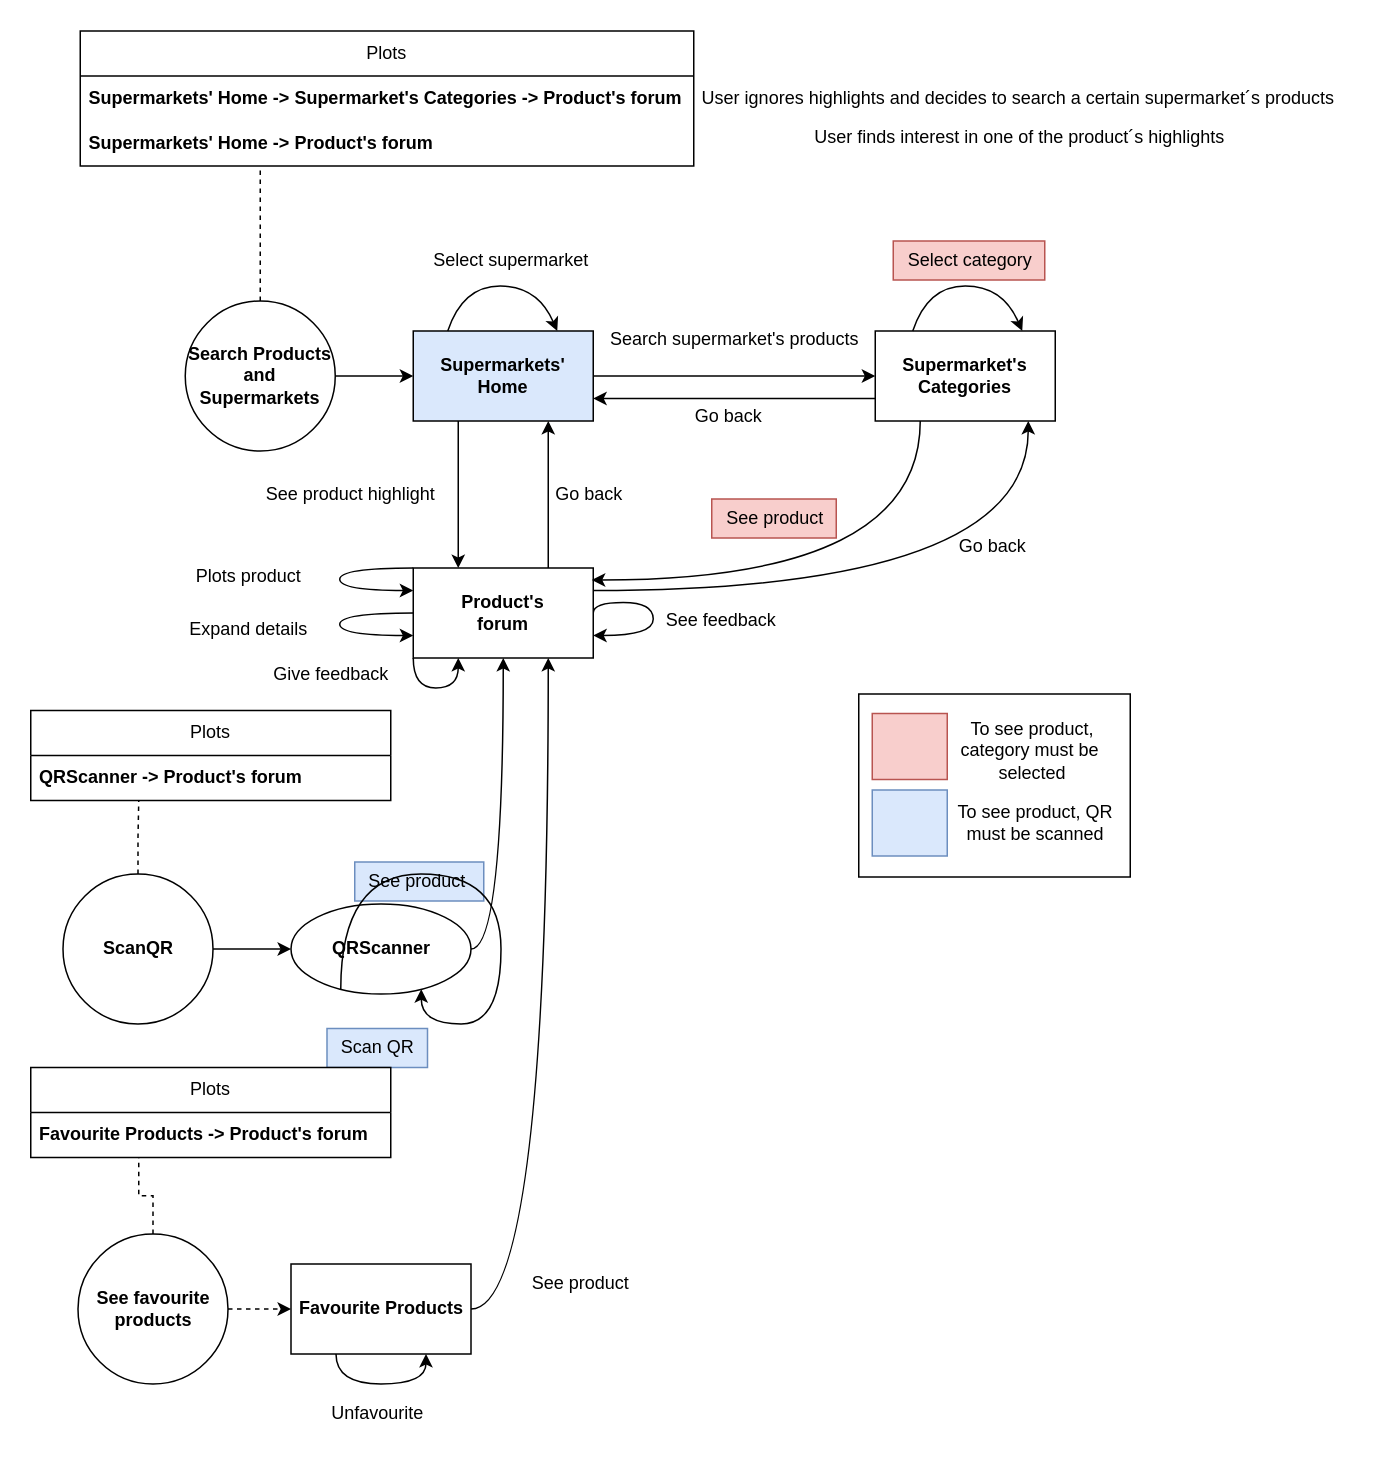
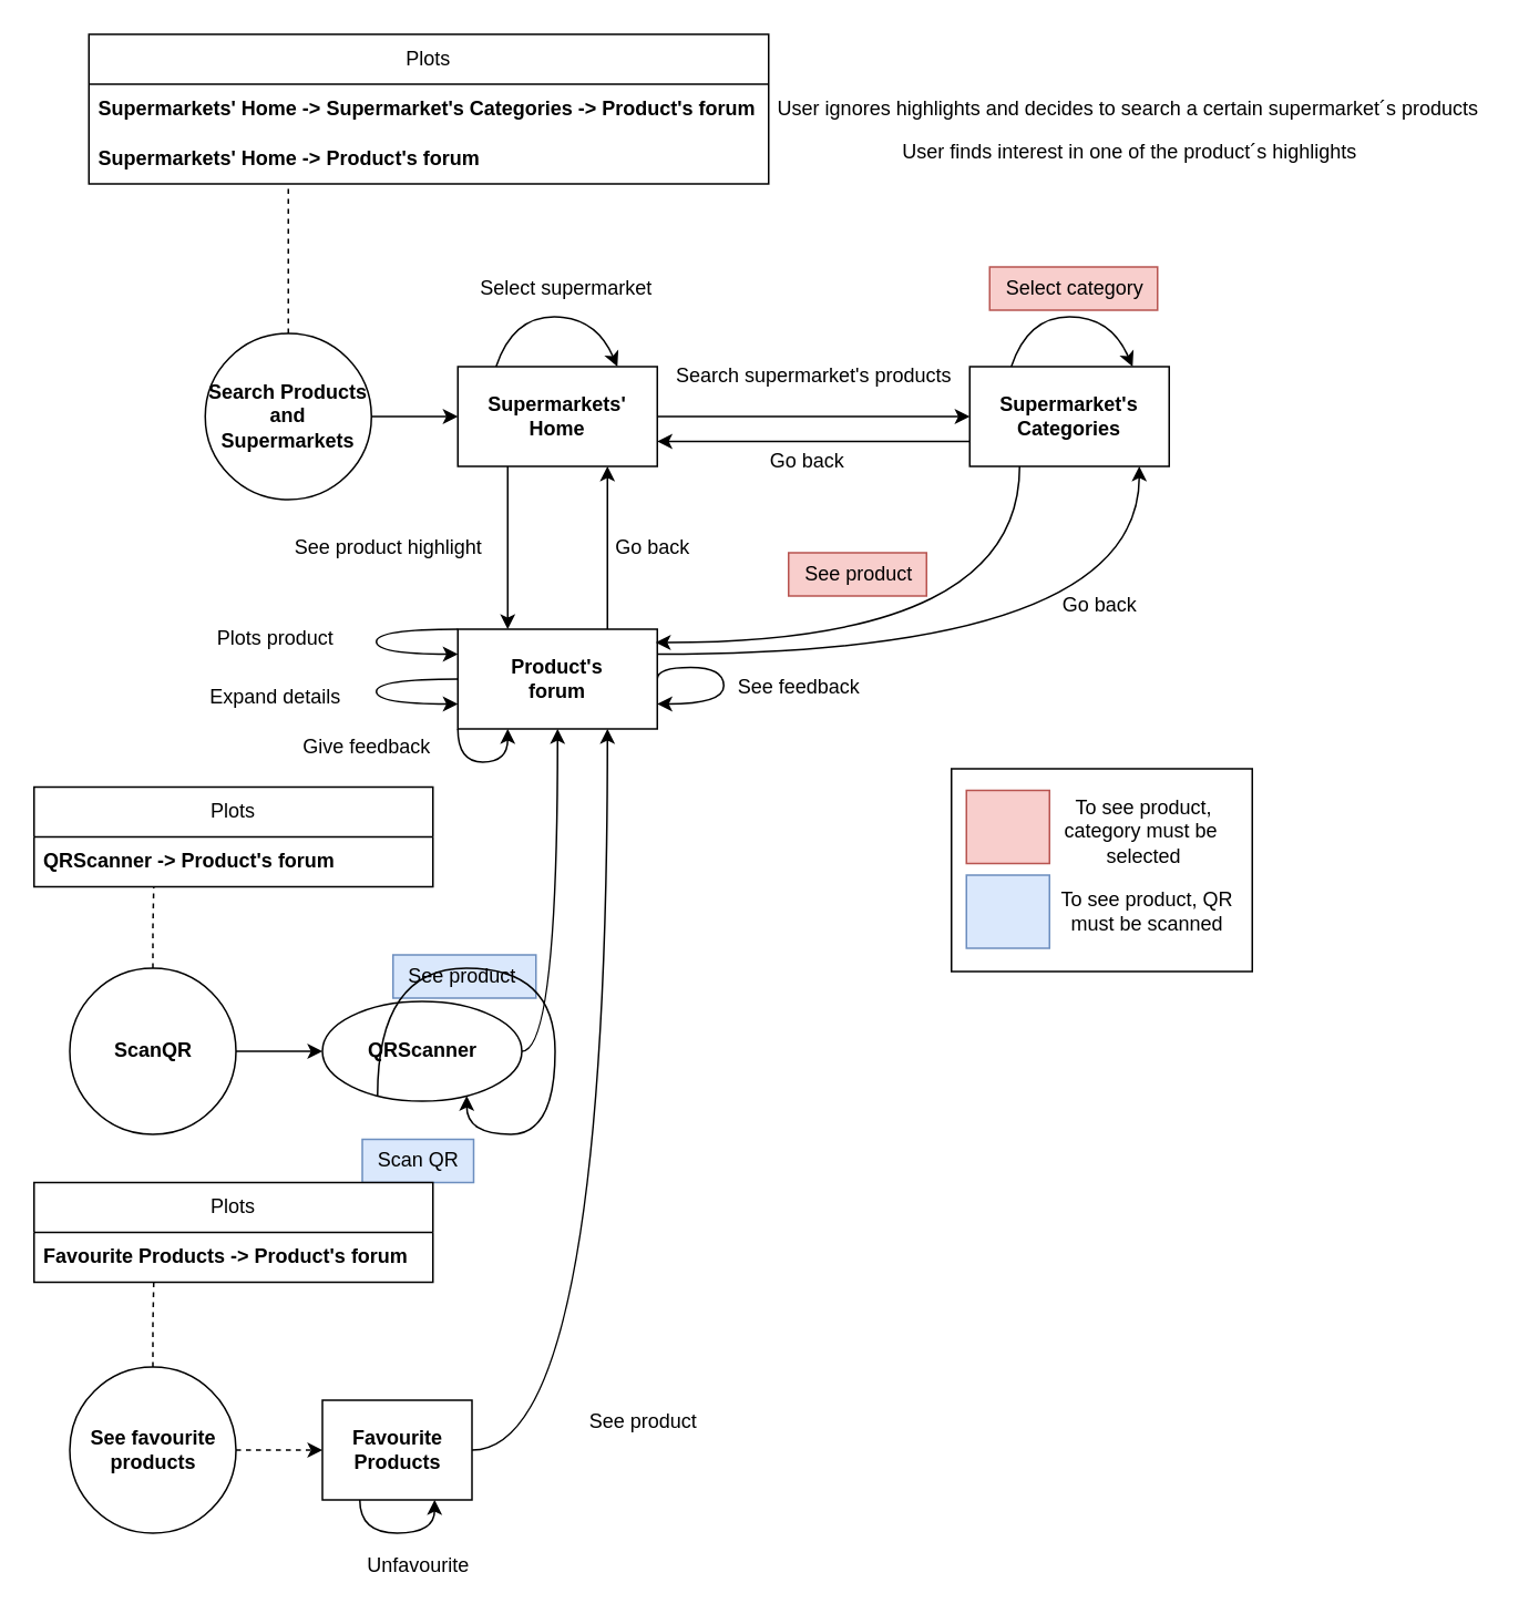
- <mxCell id="13" value="&lt;b&gt;Supermarkets' Home&lt;/b&gt;" style="rounded=0;whiteSpace=wrap;html=1;fillColor=#dae8fc;" vertex="1" parent="1"><mxGeometry x="275" y="220" width="120" height="60" as="geometry" /></mxCell>
+ <mxCell id="13" value="&lt;b&gt;Supermarkets' Home&lt;/b&gt;" style="rounded=0;whiteSpace=wrap;html=1;" vertex="1" parent="1"><mxGeometry x="275" y="220" width="120" height="60" as="geometry" /></mxCell>
- <mxCell id="39" value="&lt;b&gt;See favourite products&lt;/b&gt;" style="ellipse;whiteSpace=wrap;html=1;aspect=fixed;" vertex="1" parent="1"><mxGeometry x="51.5" y="822" width="100" height="100" as="geometry" /></mxCell>
+ <mxCell id="39" value="&lt;b&gt;See favourite products&lt;/b&gt;" style="ellipse;whiteSpace=wrap;html=1;aspect=fixed;" vertex="1" parent="1"><mxGeometry x="41.5" y="822" width="100" height="100" as="geometry" /></mxCell>
- <mxCell id="41" value="&lt;b&gt;Favourite Products&lt;/b&gt;" style="rounded=0;whiteSpace=wrap;html=1;" vertex="1" parent="1"><mxGeometry x="193.5" y="842" width="120" height="60" as="geometry" /></mxCell>
+ <mxCell id="41" value="&lt;b&gt;Favourite Products&lt;/b&gt;" style="rounded=0;whiteSpace=wrap;html=1;" vertex="1" parent="1"><mxGeometry x="193.5" y="842" width="90" height="60" as="geometry" /></mxCell>
